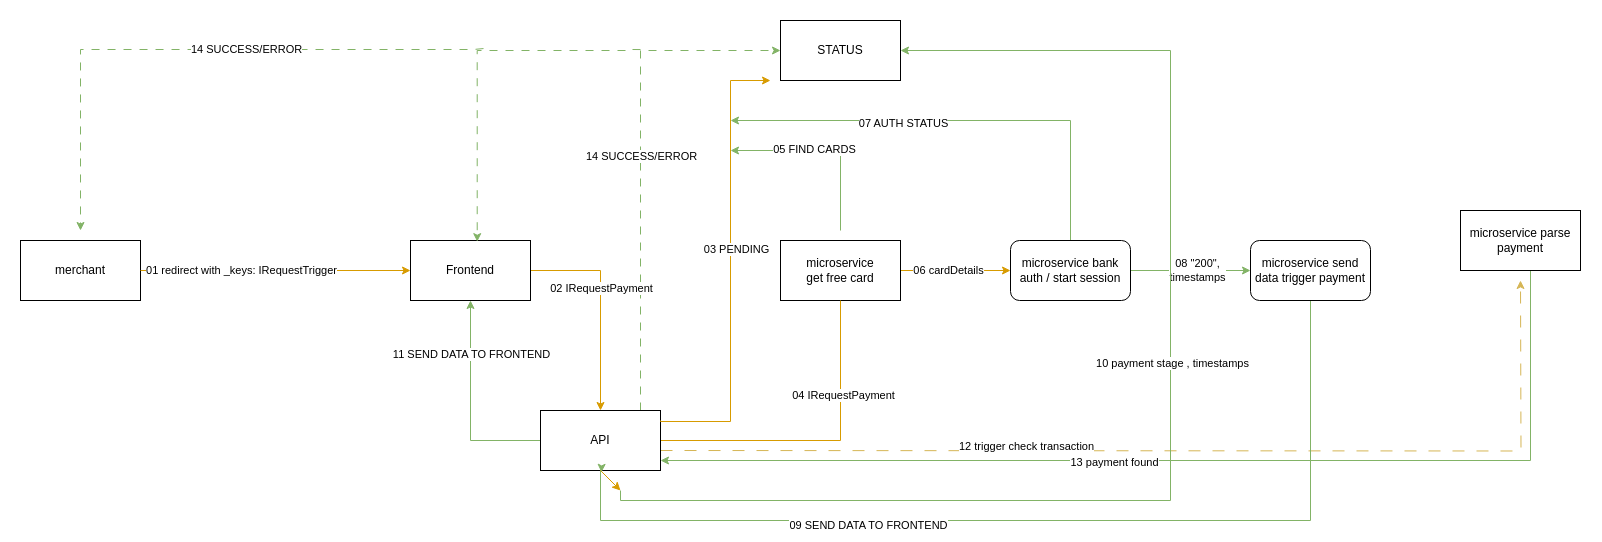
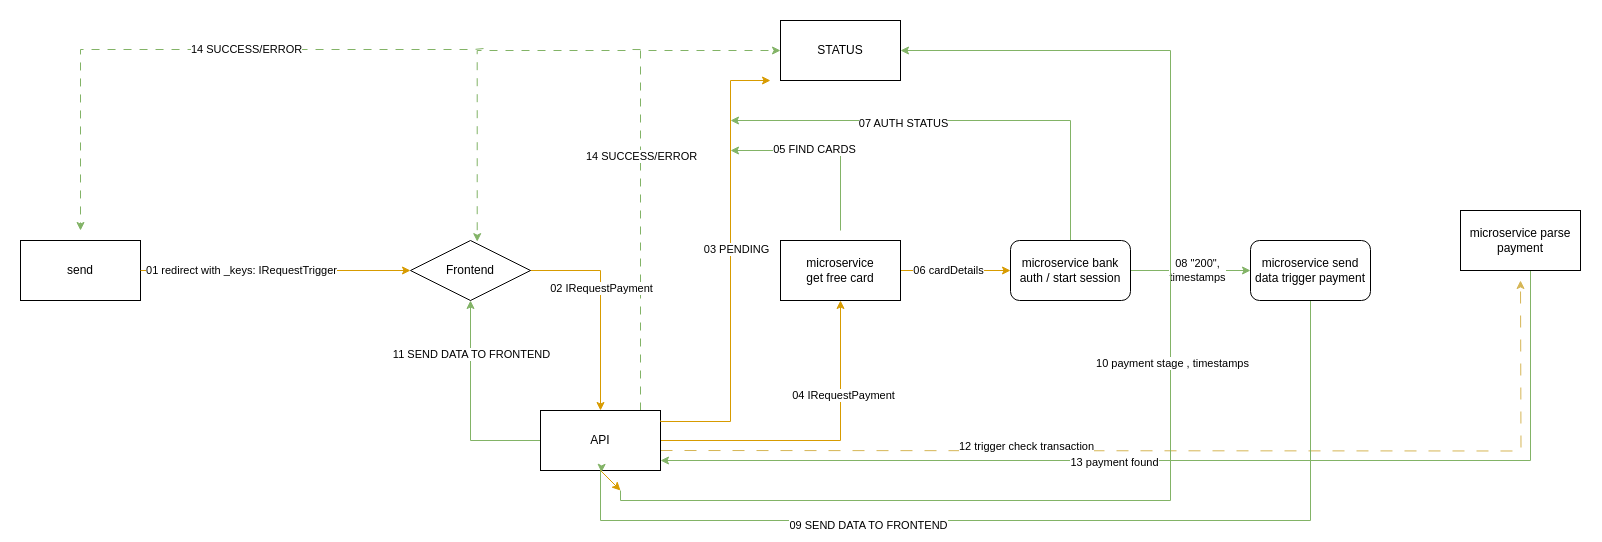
- <mxCell id="2" value="merchant" style="rounded=0;whiteSpace=wrap;html=1;" vertex="1" parent="1"><mxGeometry y="240" width="120" height="60" as="geometry" x="20" /></mxCell>
+ <mxCell id="2" value="send" style="rounded=0;whiteSpace=wrap;html=1;" vertex="1" parent="1"><mxGeometry y="240" width="120" height="60" as="geometry" x="20" /></mxCell>
- <mxCell id="21" value="Frontend" style="rounded=0;whiteSpace=wrap;html=1;" vertex="1" parent="1"><mxGeometry x="410" y="240" width="120" height="60" as="geometry" /></mxCell>
+ <mxCell id="21" value="Frontend" style="rhombus;whiteSpace=wrap;html=1;" vertex="1" parent="1"><mxGeometry x="410" y="240" width="120" height="60" as="geometry" /></mxCell>
- <mxCell id="8" style="edgeStyle=orthogonalEdgeStyle;rounded=0;orthogonalLoop=1;jettySize=auto;html=1;entryX=0.5;entryY=1;entryDx=0;entryDy=0;fillColor=#ffe6cc;strokeColor=#d79b00;endArrow=none;" edge="1" parent="1" source="16" target="7"><mxGeometry relative="1" as="geometry" /></mxCell>
+ <mxCell id="8" style="edgeStyle=orthogonalEdgeStyle;rounded=0;orthogonalLoop=1;jettySize=auto;html=1;entryX=0.5;entryY=1;entryDx=0;entryDy=0;fillColor=#ffe6cc;strokeColor=#d79b00;" edge="1" parent="1" source="16" target="7"><mxGeometry relative="1" as="geometry" /></mxCell>
